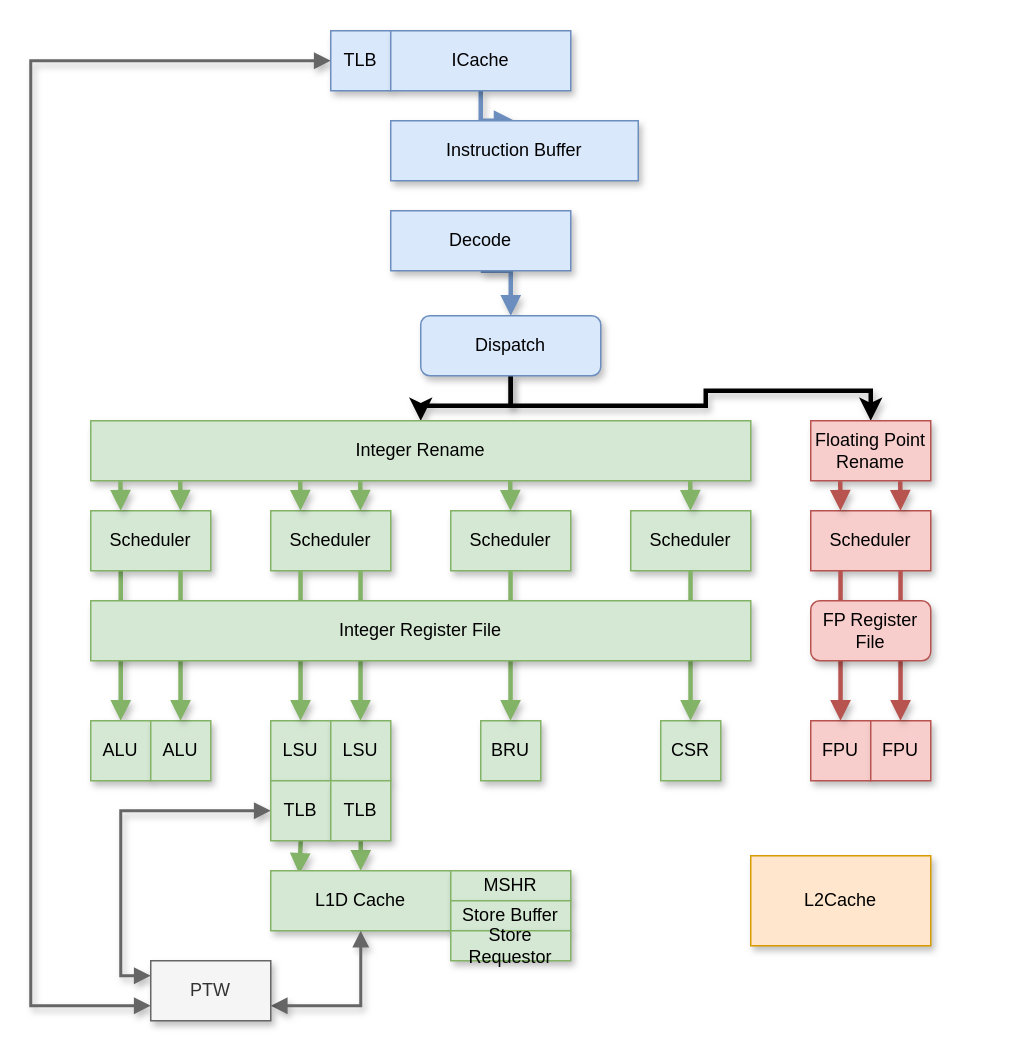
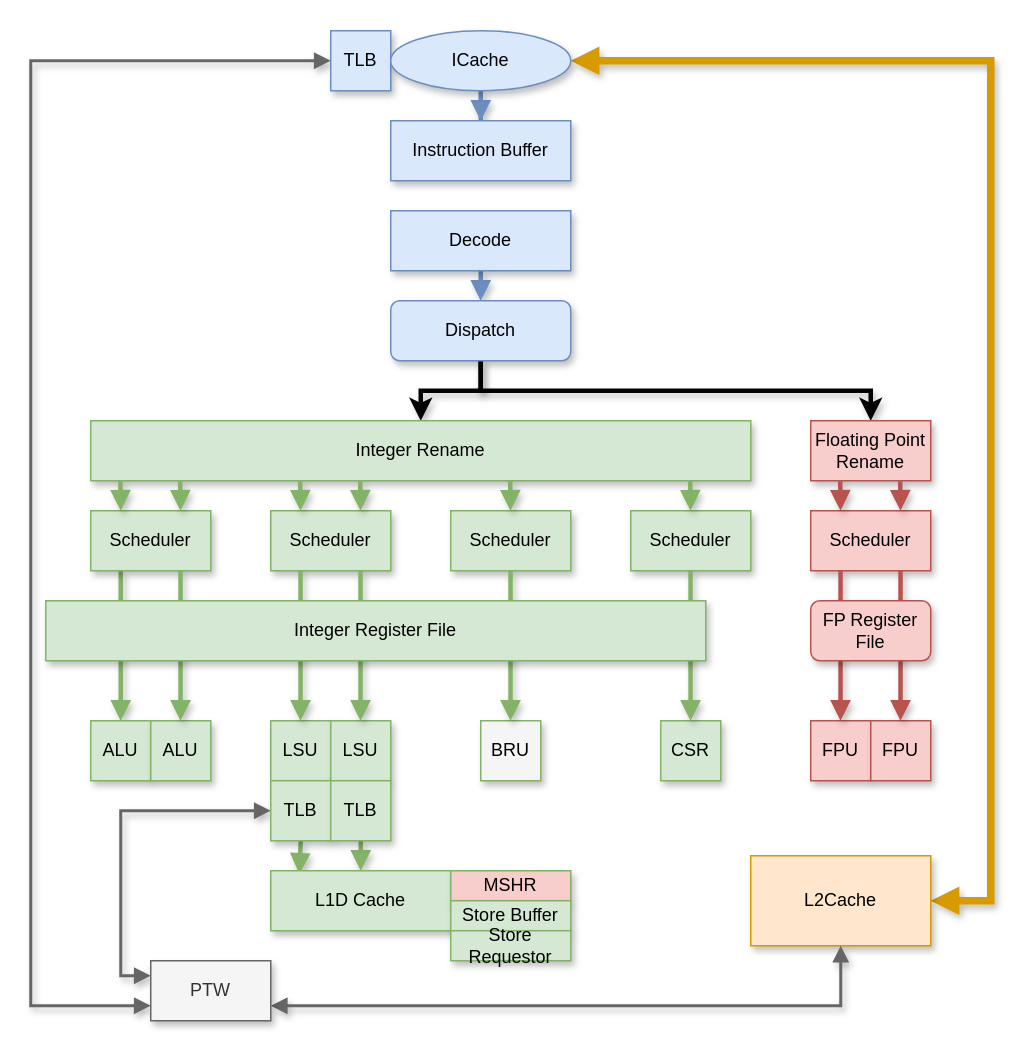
- <mxCell id="51" value="ICache" style="rounded=0;whiteSpace=wrap;html=1;fillColor=#dae8fc;strokeColor=#6c8ebf;shadow=1;" parent="1" vertex="1"><mxGeometry x="260" y="20" width="120" height="40" as="geometry" /></mxCell>
+ <mxCell id="51" value="ICache" style="ellipse;whiteSpace=wrap;html=1;fillColor=#dae8fc;strokeColor=#6c8ebf;shadow=1;" parent="1" vertex="1"><mxGeometry x="260" y="20" width="120" height="40" as="geometry" /></mxCell>
- <mxCell id="6" value="Instruction Buffer" style="rounded=0;whiteSpace=wrap;html=1;fillColor=#dae8fc;strokeColor=#6c8ebf;shadow=1;" parent="1" vertex="1"><mxGeometry x="260" y="80" width="165" height="40" as="geometry" /></mxCell>
+ <mxCell id="6" value="Instruction Buffer" style="rounded=0;whiteSpace=wrap;html=1;fillColor=#dae8fc;strokeColor=#6c8ebf;shadow=1;" parent="1" vertex="1"><mxGeometry x="260" y="80" width="120" height="40" as="geometry" /></mxCell>
+ <mxCell id="50" style="edgeStyle=orthogonalEdgeStyle;rounded=0;orthogonalLoop=1;jettySize=auto;html=1;exitX=1;exitY=0.5;exitDx=0;exitDy=0;entryX=1;entryY=0.5;entryDx=0;entryDy=0;shadow=1;startArrow=block;startFill=1;endArrow=block;endFill=1;strokeWidth=5;fillColor=#ffe6cc;strokeColor=#d79b00;" parent="1" source="51" target="52" edge="1"><mxGeometry relative="1" as="geometry"><Array as="points"><mxPoint x="660" y="40" /><mxPoint x="660" y="600" /></Array></mxGeometry></mxCell>
- <mxCell id="9" value="Dispatch" style="rounded=1;whiteSpace=wrap;html=1;fillColor=#dae8fc;strokeColor=#6c8ebf;shadow=1;" parent="1" vertex="1"><mxGeometry x="280" y="210" width="120" height="40" as="geometry" /></mxCell>
+ <mxCell id="9" value="Dispatch" style="rounded=1;whiteSpace=wrap;html=1;fillColor=#dae8fc;strokeColor=#6c8ebf;shadow=1;" parent="1" vertex="1"><mxGeometry x="260" y="200" width="120" height="40" as="geometry" /></mxCell>
- <mxCell id="46" value="Integer Register File" style="rounded=0;whiteSpace=wrap;html=1;fillColor=#d5e8d4;strokeColor=#82b366;shadow=1;strokeWidth=1;" parent="1" vertex="1"><mxGeometry x="60" y="400" width="440" height="40" as="geometry" /></mxCell>
+ <mxCell id="46" value="Integer Register File" style="rounded=0;whiteSpace=wrap;html=1;fillColor=#d5e8d4;strokeColor=#82b366;shadow=1;strokeWidth=1;" parent="1" vertex="1"><mxGeometry x="30" y="400" width="440" height="40" as="geometry" /></mxCell>
- <mxCell id="20" value="BRU" style="rounded=0;whiteSpace=wrap;html=1;fillColor=#d5e8d4;strokeColor=#82b366;shadow=1;strokeWidth=1;" parent="1" vertex="1"><mxGeometry x="320" y="480" width="40" height="40" as="geometry" /></mxCell>
+ <mxCell id="20" value="BRU" style="rounded=0;whiteSpace=wrap;html=1;fillColor=#f5f5f5;strokeColor=#82b366;shadow=1;strokeWidth=1;" parent="1" vertex="1"><mxGeometry x="320" y="480" width="40" height="40" as="geometry" /></mxCell>
- <mxCell id="55" value="MSHR" style="rounded=0;whiteSpace=wrap;html=1;fillColor=#d5e8d4;strokeColor=#82b366;shadow=1;strokeWidth=1;" parent="1" vertex="1"><mxGeometry x="300" y="580" width="80" height="20" as="geometry" /></mxCell>
+ <mxCell id="55" value="MSHR" style="rounded=0;whiteSpace=wrap;html=1;fillColor=#f8cecc;strokeColor=#82b366;shadow=1;strokeWidth=1;" parent="1" vertex="1"><mxGeometry x="300" y="580" width="80" height="20" as="geometry" /></mxCell>
- <mxCell id="53" style="edgeStyle=orthogonalEdgeStyle;rounded=0;orthogonalLoop=1;jettySize=auto;html=1;exitX=1;exitY=0.75;exitDx=0;exitDy=0;shadow=1;startArrow=block;startFill=1;endArrow=block;endFill=1;strokeWidth=2;fillColor=#f5f5f5;strokeColor=#666666;" parent="1" source="54" target="49" edge="1"><mxGeometry relative="1" as="geometry" /></mxCell>
+ <mxCell id="53" style="edgeStyle=orthogonalEdgeStyle;rounded=0;orthogonalLoop=1;jettySize=auto;html=1;exitX=1;exitY=0.75;exitDx=0;exitDy=0;entryX=0.5;entryY=1;entryDx=0;entryDy=0;shadow=1;startArrow=block;startFill=1;endArrow=block;endFill=1;strokeWidth=2;fillColor=#f5f5f5;strokeColor=#666666;" parent="1" source="54" target="52" edge="1"><mxGeometry relative="1" as="geometry" /></mxCell>
